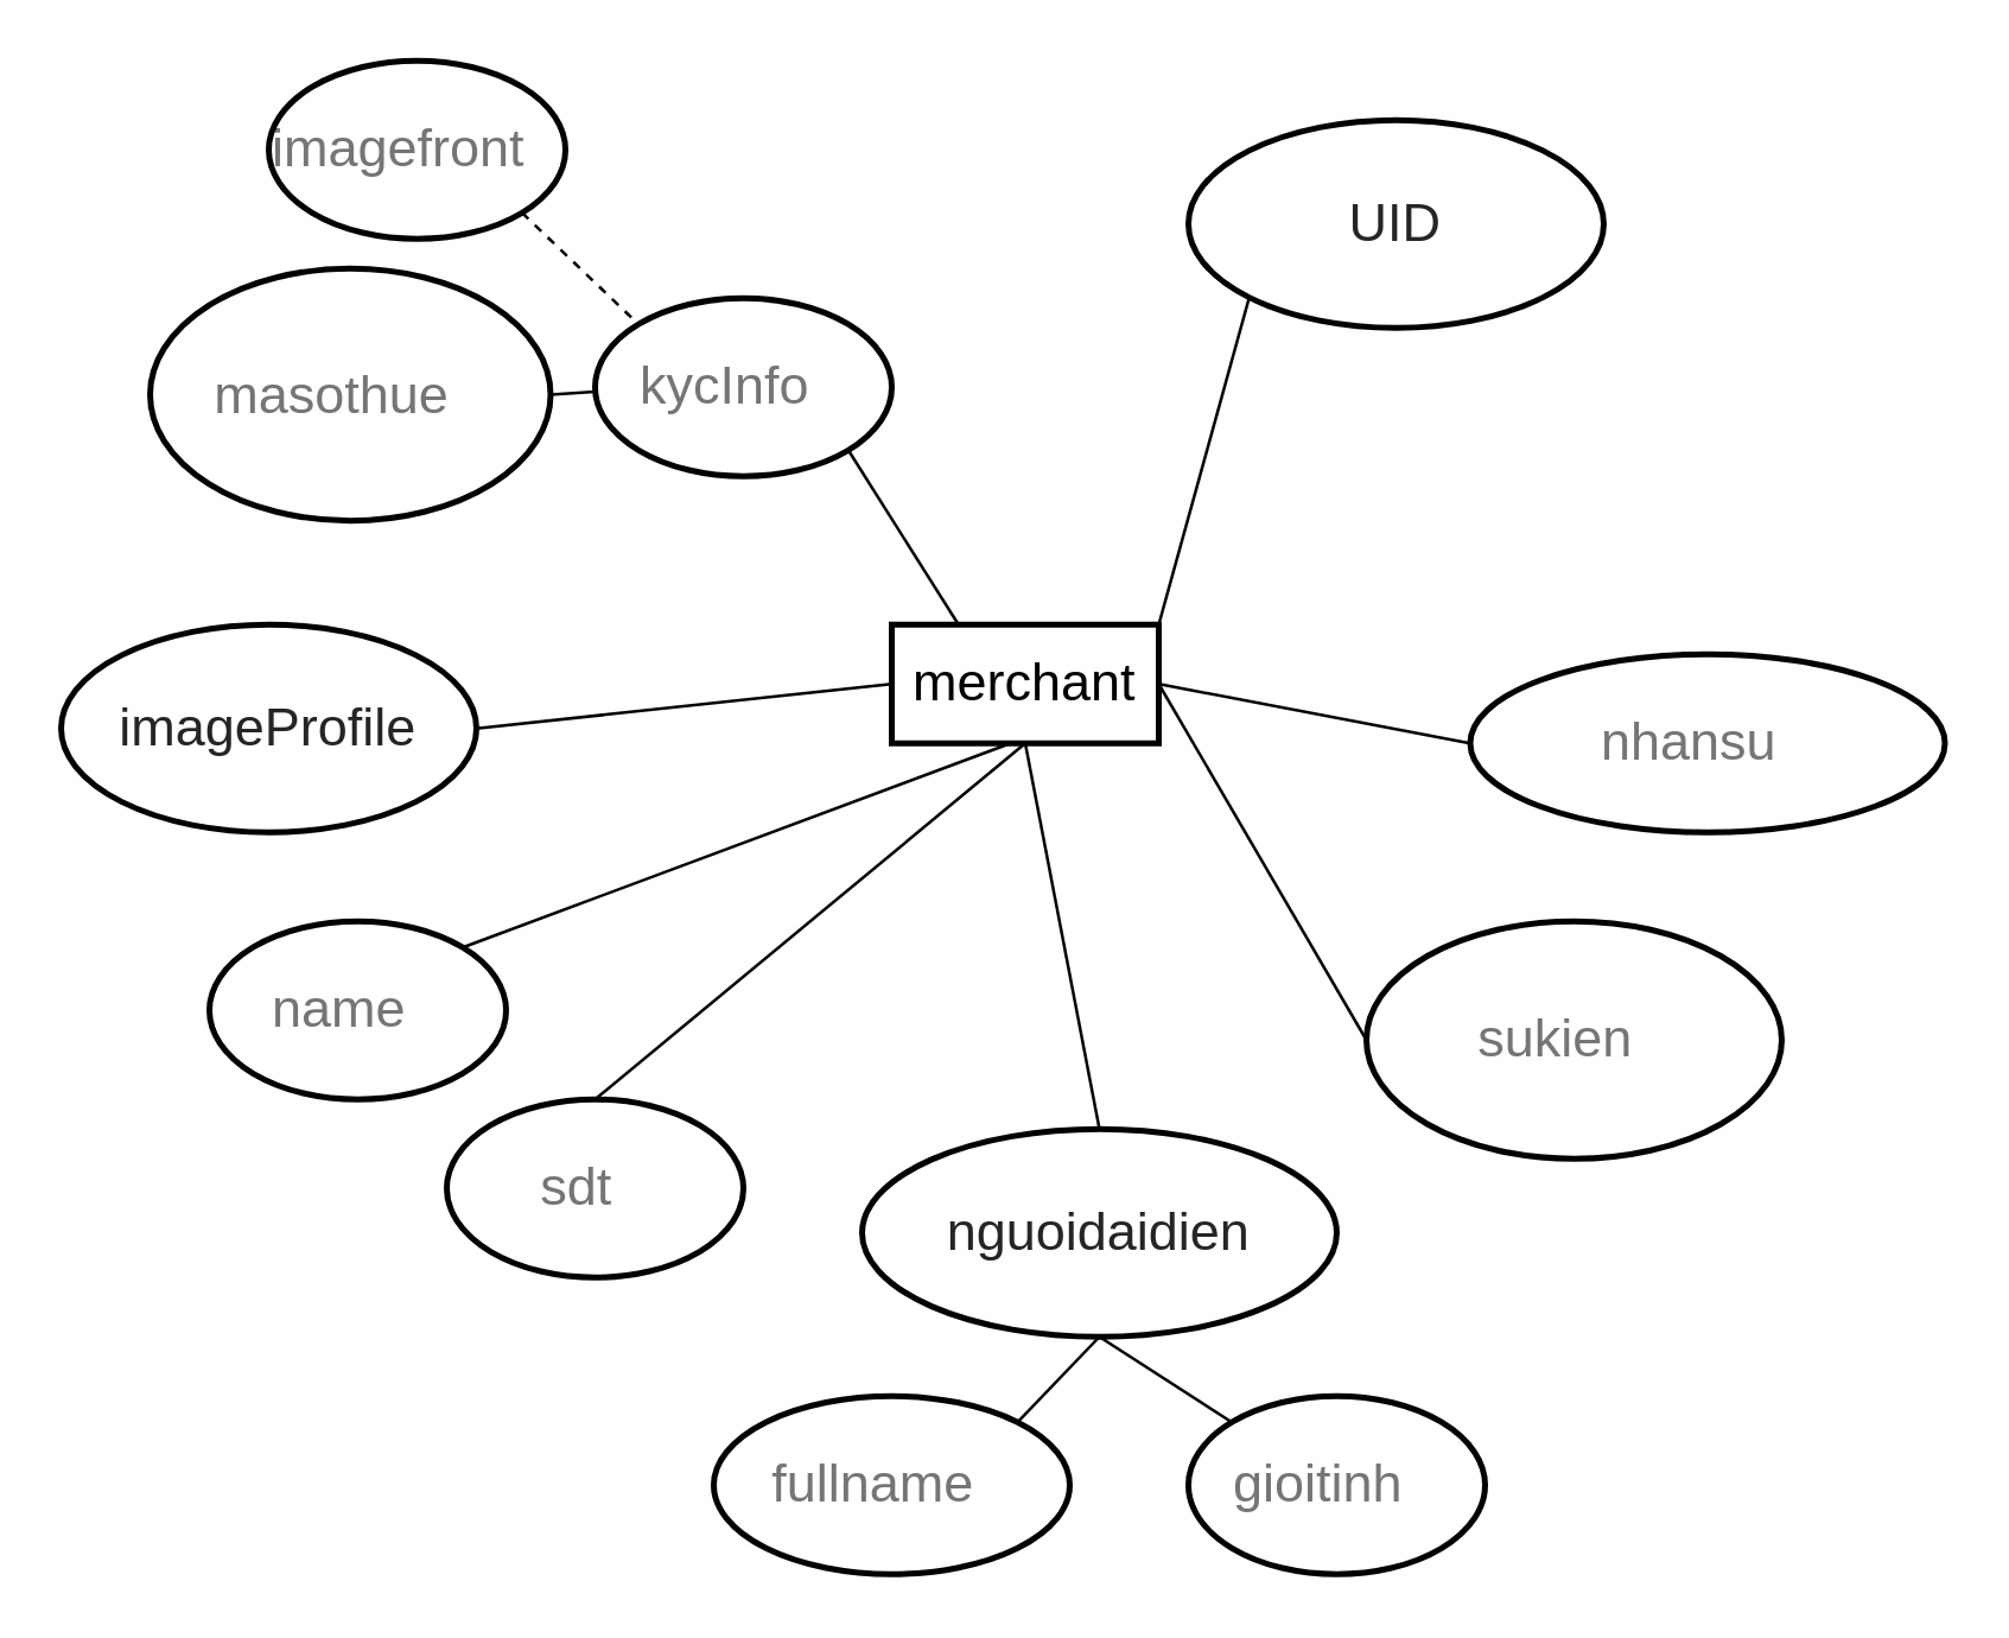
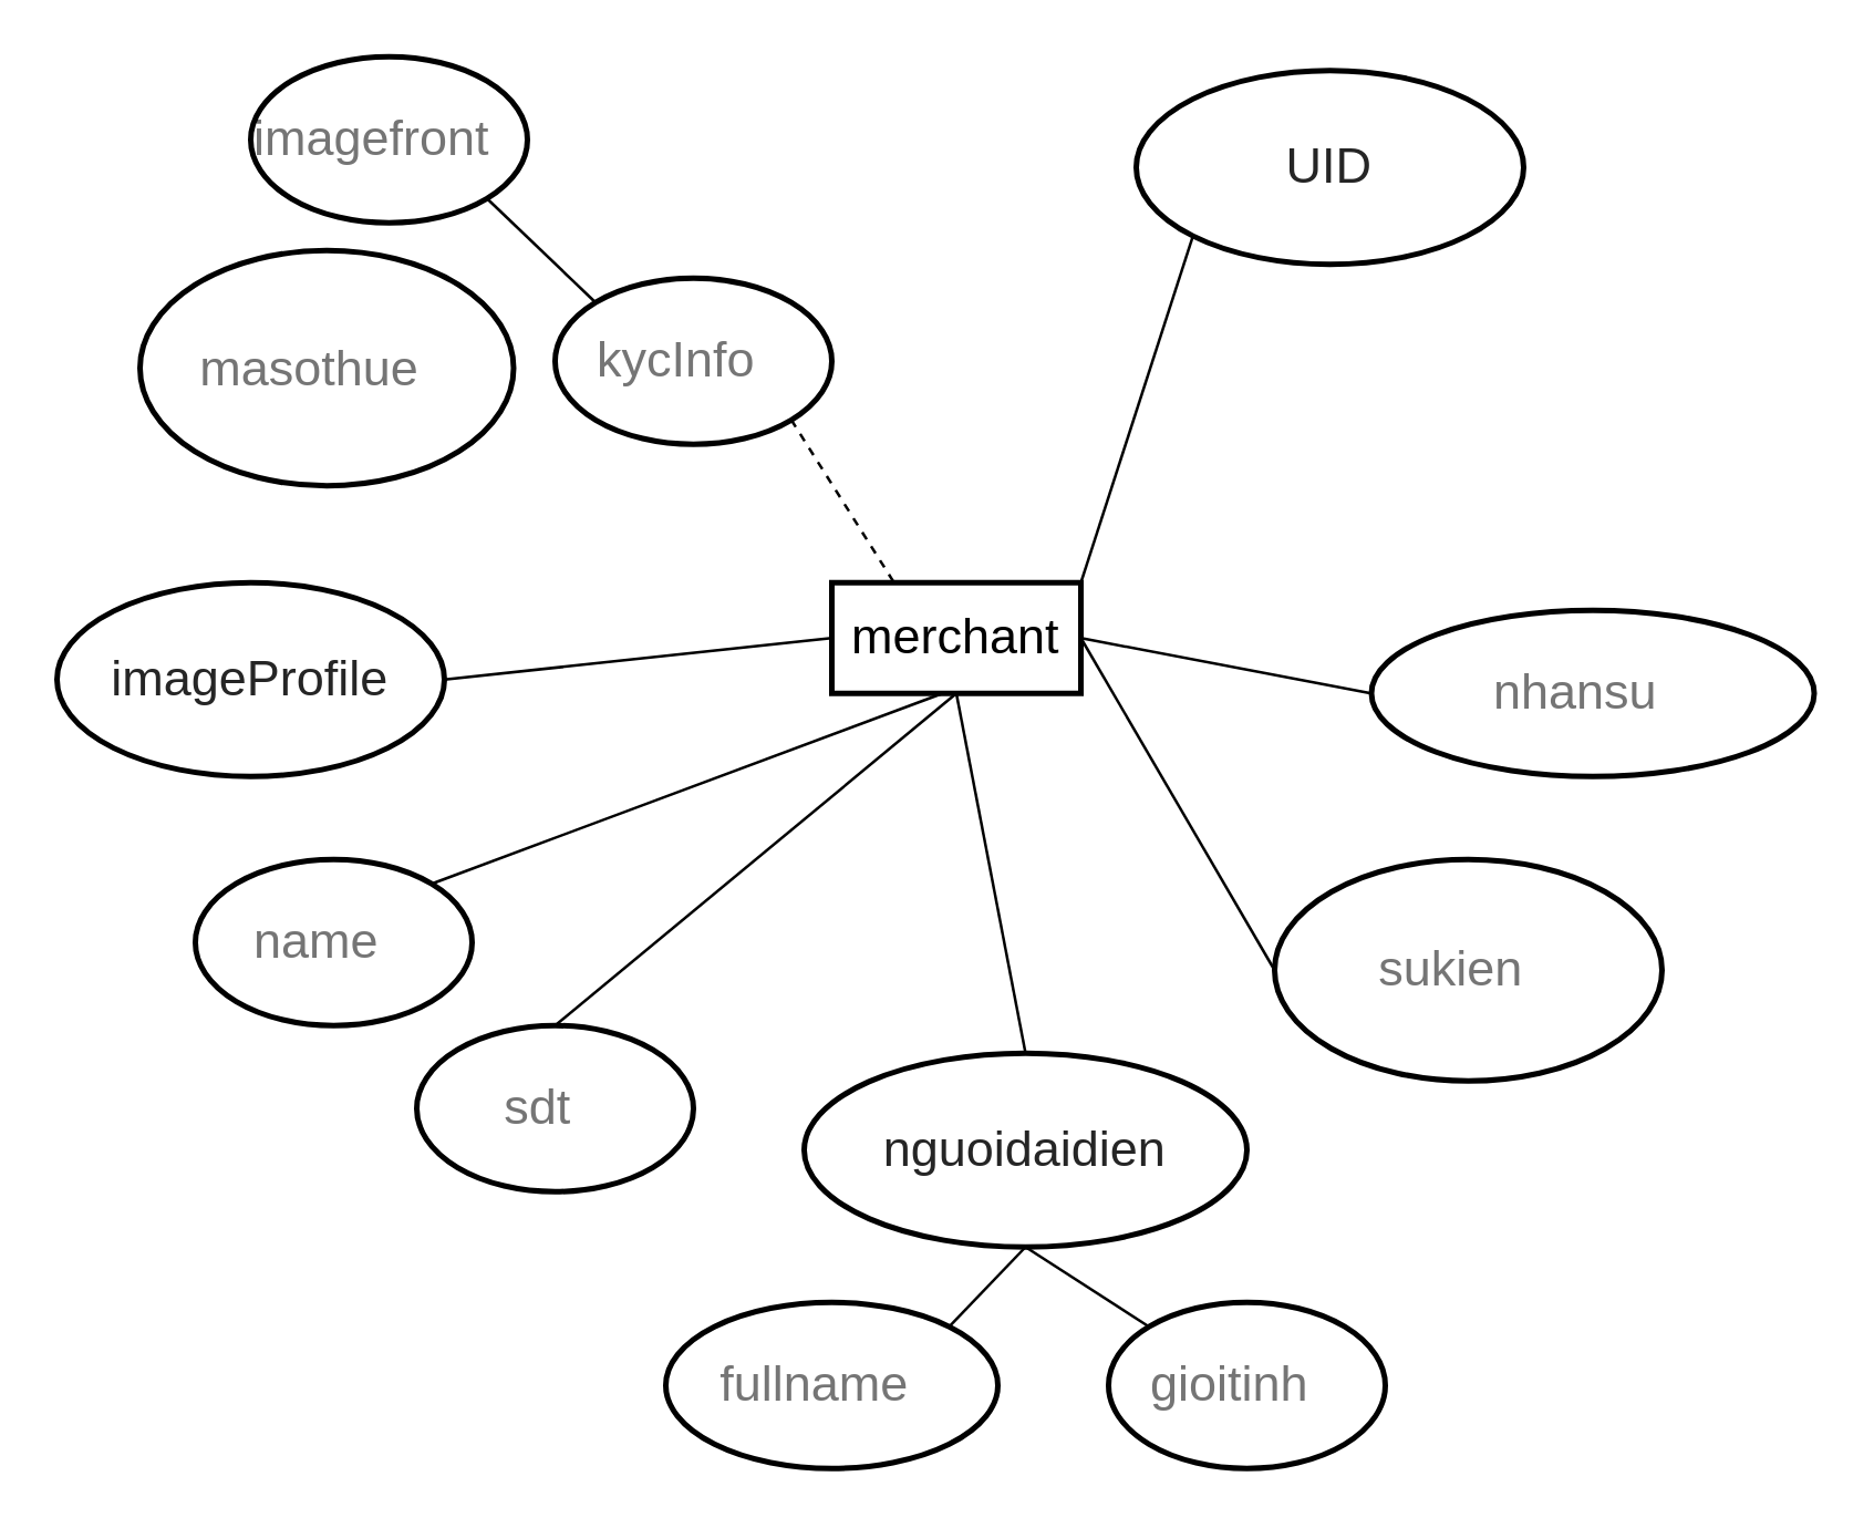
- <mxCell id="18" value="&lt;span style=&quot;color: rgb(37 , 37 , 37) ; font-size: 18px&quot;&gt;UID&lt;/span&gt;" style="ellipse;whiteSpace=wrap;html=1;fontSize=18;strokeWidth=2;" vertex="1" parent="1"><mxGeometry x="400" y="40" width="140" height="70" as="geometry" /></mxCell>
+ <mxCell id="18" value="&lt;span style=&quot;color: rgb(37 , 37 , 37) ; font-size: 18px&quot;&gt;UID&lt;/span&gt;" style="ellipse;whiteSpace=wrap;html=1;fontSize=18;strokeWidth=2;" vertex="1" parent="1"><mxGeometry x="410" y="25" width="140" height="70" as="geometry" /></mxCell>
- <mxCell id="5" style="edgeStyle=none;rounded=0;orthogonalLoop=1;jettySize=auto;html=1;exitX=1;exitY=1;exitDx=0;exitDy=0;entryX=0;entryY=0;entryDx=0;entryDy=0;fontFamily=Helvetica;fontSize=18;endArrow=none;endFill=0;dashed=1;" edge="1" parent="1" source="6" target="4"><mxGeometry relative="1" as="geometry" /></mxCell>
+ <mxCell id="5" style="edgeStyle=none;rounded=0;orthogonalLoop=1;jettySize=auto;html=1;exitX=1;exitY=1;exitDx=0;exitDy=0;entryX=0;entryY=0;entryDx=0;entryDy=0;fontFamily=Helvetica;fontSize=18;endArrow=none;endFill=0;" edge="1" parent="1" source="6" target="4"><mxGeometry relative="1" as="geometry" /></mxCell>
- <mxCell id="7" style="edgeStyle=none;rounded=0;orthogonalLoop=1;jettySize=auto;html=1;exitX=1;exitY=0.5;exitDx=0;exitDy=0;fontFamily=Helvetica;fontSize=18;endArrow=none;endFill=0;" edge="1" parent="1" source="8" target="4"><mxGeometry relative="1" as="geometry" /></mxCell>
- <mxCell id="3" style="edgeStyle=none;rounded=0;orthogonalLoop=1;jettySize=auto;html=1;exitX=1;exitY=1;exitDx=0;exitDy=0;entryX=0.25;entryY=0;entryDx=0;entryDy=0;fontFamily=Helvetica;fontSize=18;endArrow=none;endFill=0;" edge="1" parent="1" source="4" target="2"><mxGeometry relative="1" as="geometry" /></mxCell>
+ <mxCell id="3" style="edgeStyle=none;rounded=0;orthogonalLoop=1;jettySize=auto;html=1;exitX=1;exitY=1;exitDx=0;exitDy=0;entryX=0.25;entryY=0;entryDx=0;entryDy=0;fontFamily=Helvetica;fontSize=18;endArrow=none;endFill=0;dashed=1;" edge="1" parent="1" source="4" target="2"><mxGeometry relative="1" as="geometry" /></mxCell>
